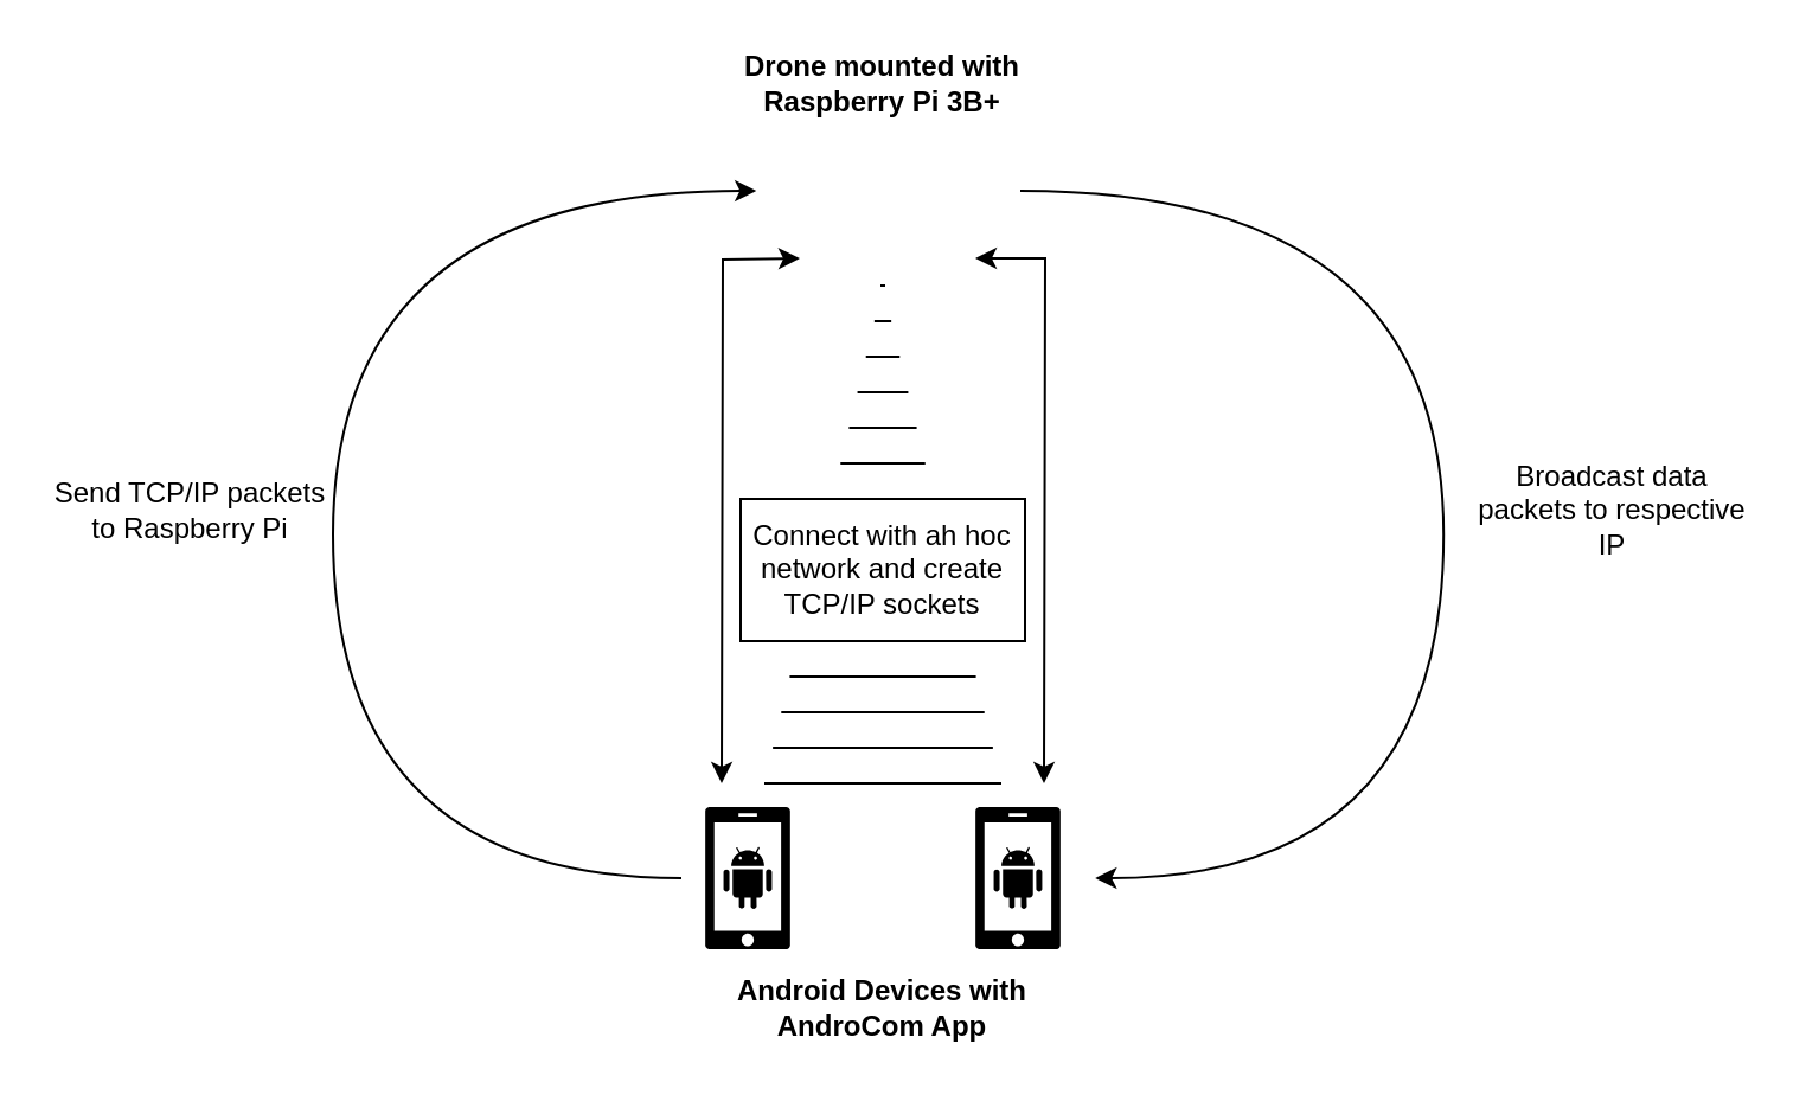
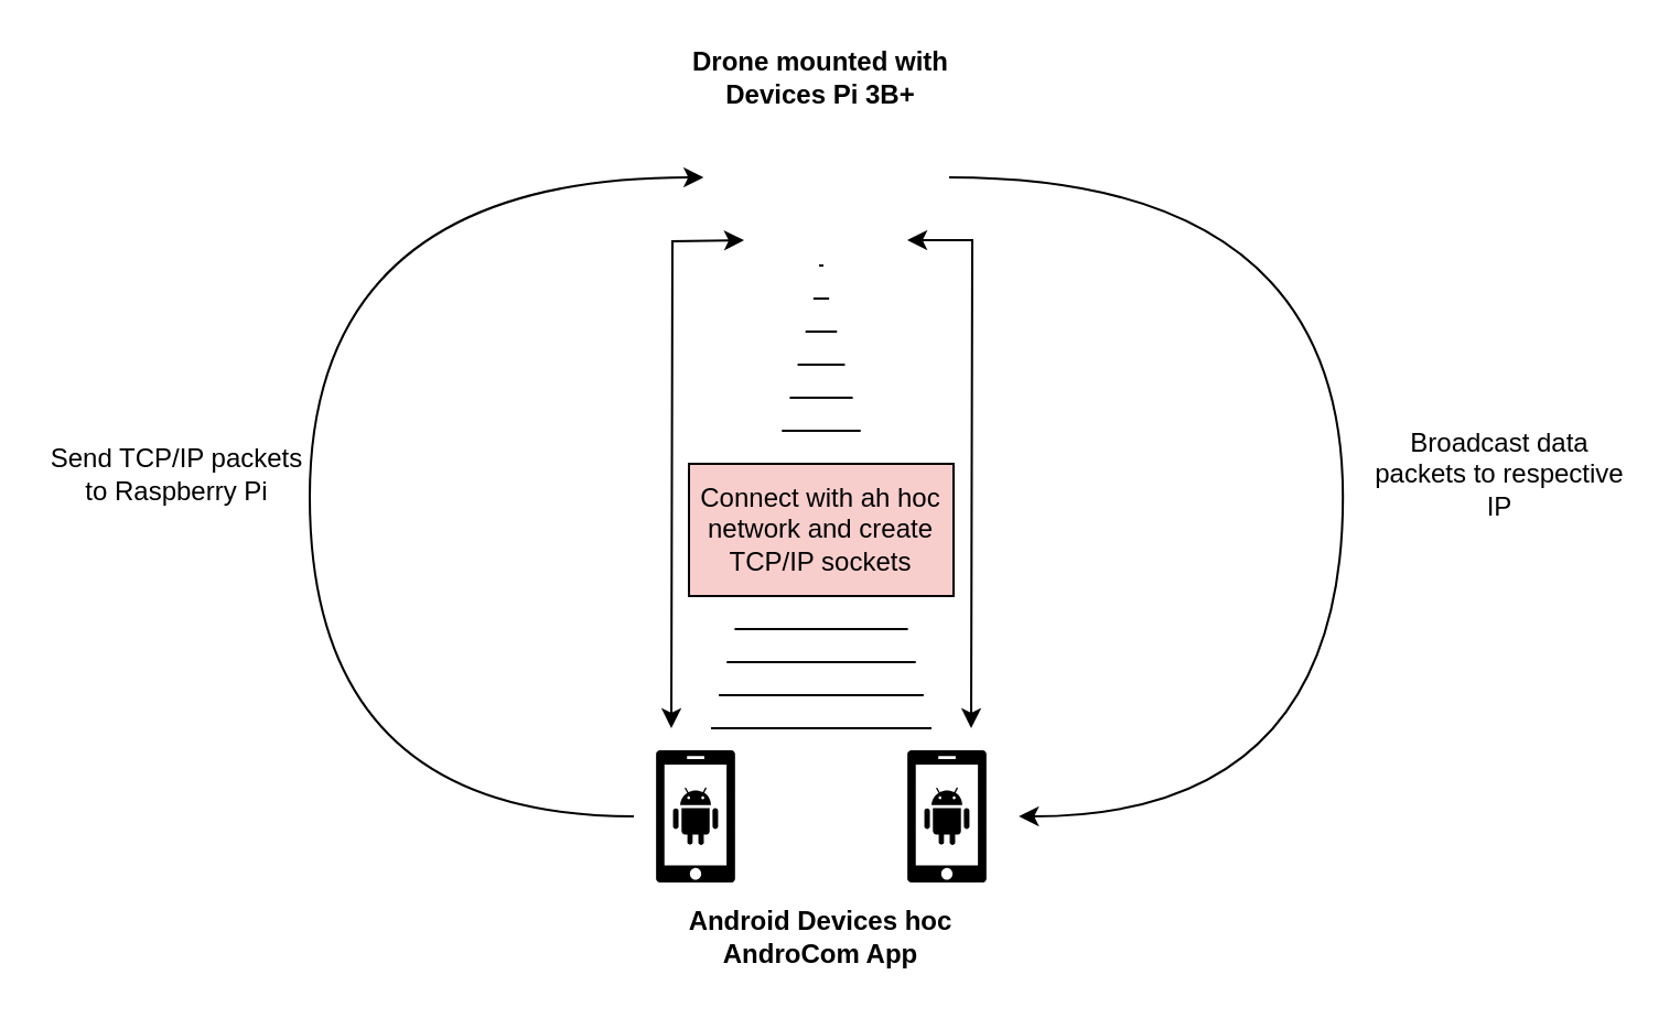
- <mxCell id="5" value="&lt;b&gt;Drone mounted with Raspberry Pi 3B+&lt;/b&gt;" style="text;html=1;strokeColor=none;fillColor=none;align=center;verticalAlign=middle;whiteSpace=wrap;rounded=0;" parent="1" vertex="1"><mxGeometry x="304" y="20" width="136" height="30" as="geometry" /></mxCell>
+ <mxCell id="5" value="&lt;b&gt;Drone mounted with Devices Pi 3B+&lt;/b&gt;" style="text;html=1;strokeColor=none;fillColor=none;align=center;verticalAlign=middle;whiteSpace=wrap;rounded=0;" parent="1" vertex="1"><mxGeometry x="304" y="20" width="136" height="30" as="geometry" /></mxCell>
- <mxCell id="14" value="Connect with ah hoc network and create TCP/IP sockets" style="rounded=0;whiteSpace=wrap;html=1;" parent="1" vertex="1"><mxGeometry x="312" y="210" width="120" height="60" as="geometry" /></mxCell>
+ <mxCell id="14" value="Connect with ah hoc network and create TCP/IP sockets" style="rounded=0;whiteSpace=wrap;html=1;fillColor=#f8cecc;" parent="1" vertex="1"><mxGeometry x="312" y="210" width="120" height="60" as="geometry" /></mxCell>
- <mxCell id="10" value="&lt;b&gt;Android Devices with AndroCom App&lt;/b&gt;" style="text;html=1;strokeColor=none;fillColor=none;align=center;verticalAlign=middle;whiteSpace=wrap;rounded=0;" parent="1" vertex="1"><mxGeometry x="304" y="410" width="136" height="30" as="geometry" /></mxCell>
+ <mxCell id="10" value="&lt;b&gt;Android Devices hoc AndroCom App&lt;/b&gt;" style="text;html=1;strokeColor=none;fillColor=none;align=center;verticalAlign=middle;whiteSpace=wrap;rounded=0;" parent="1" vertex="1"><mxGeometry x="304" y="410" width="136" height="30" as="geometry" /></mxCell>
